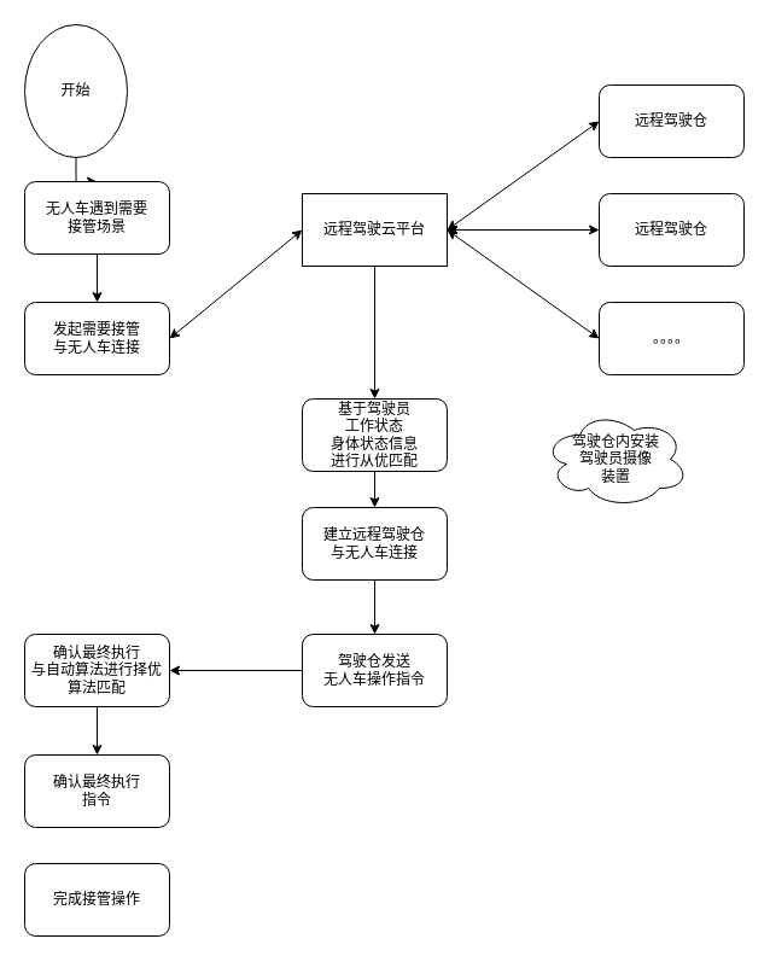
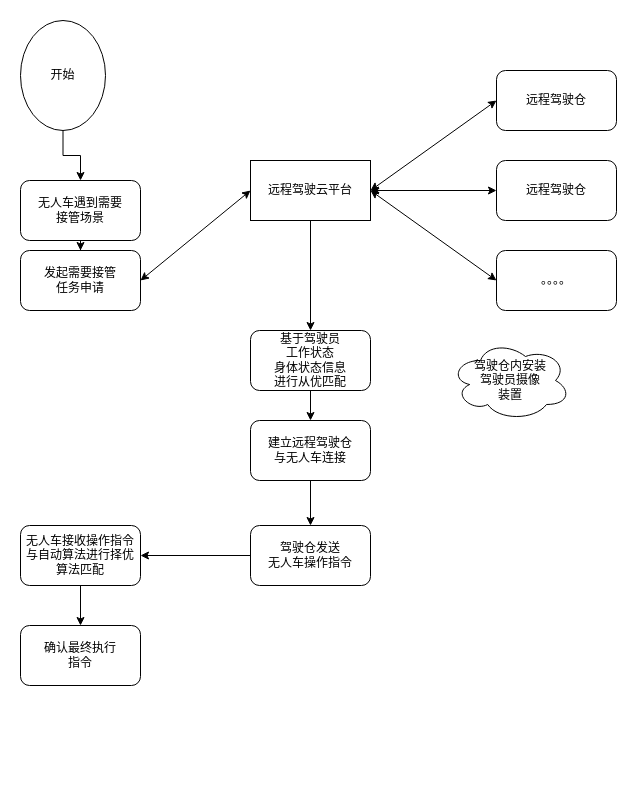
- <mxCell id="5" value="无人车遇到需要&lt;br&gt;接管场景" style="rounded=1;whiteSpace=wrap;html=1;" parent="1" vertex="1"><mxGeometry x="20" y="150" width="120" height="60" as="geometry" /></mxCell>
+ <mxCell id="5" value="无人车遇到需要&lt;br&gt;接管场景" style="rounded=1;whiteSpace=wrap;html=1;" parent="1" vertex="1"><mxGeometry x="20" y="180" width="120" height="60" as="geometry" /></mxCell>
- <mxCell id="6" value="发起需要接管&lt;br&gt;与无人车连接" style="rounded=1;whiteSpace=wrap;html=1;" parent="1" vertex="1"><mxGeometry x="20" y="250" width="120" height="60" as="geometry" /></mxCell>
+ <mxCell id="6" value="发起需要接管&lt;br&gt;任务申请" style="rounded=1;whiteSpace=wrap;html=1;" parent="1" vertex="1"><mxGeometry x="20" y="250" width="120" height="60" as="geometry" /></mxCell>
- <mxCell id="24" value="确认最终执行&lt;br&gt;与自动算法进行择优算法匹配" style="rounded=1;whiteSpace=wrap;html=1;" parent="1" vertex="1"><mxGeometry x="20" y="525" width="120" height="60" as="geometry" /></mxCell>
+ <mxCell id="24" value="无人车接收操作指令&lt;br&gt;与自动算法进行择优算法匹配" style="rounded=1;whiteSpace=wrap;html=1;" parent="1" vertex="1"><mxGeometry x="20" y="525" width="120" height="60" as="geometry" /></mxCell>
- <mxCell id="26" value="完成接管操作" style="rounded=1;whiteSpace=wrap;html=1;" parent="1" vertex="1"><mxGeometry x="20" y="715" width="120" height="60" as="geometry" /></mxCell>
